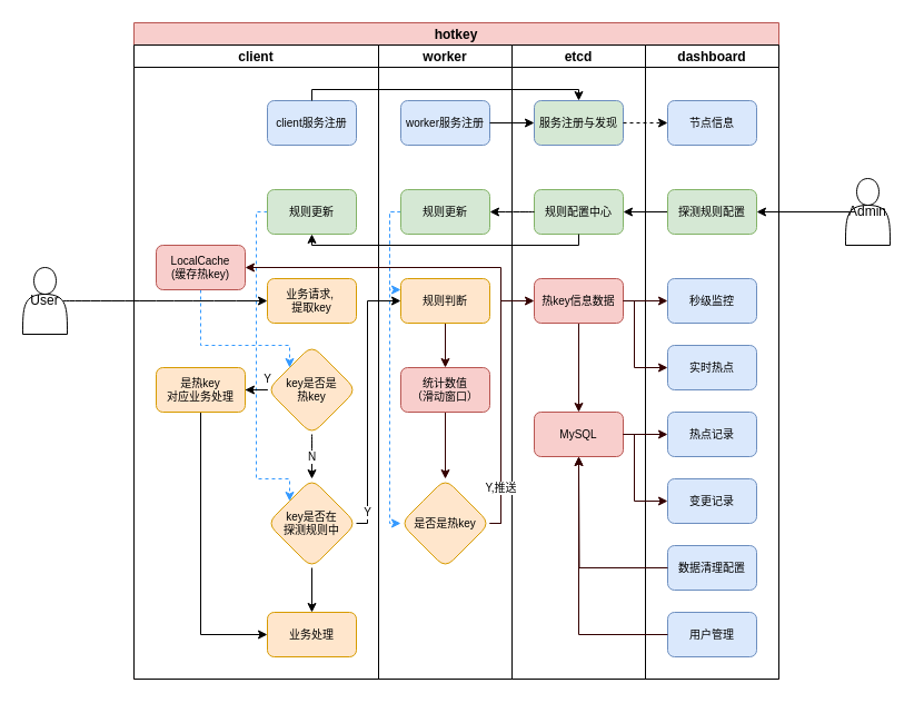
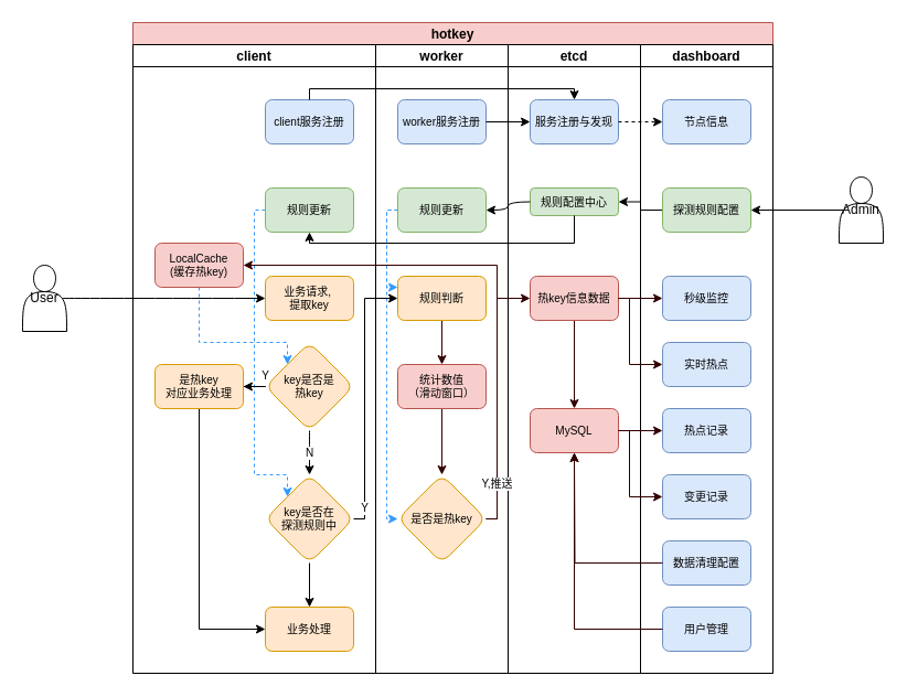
- <mxCell id="29" value="服务注册与发现" style="rounded=1;whiteSpace=wrap;html=1;fontSize=10;fillColor=#d5e8d4;strokeColor=#6c8ebf;" vertex="1" parent="28"><mxGeometry x="20" y="50" width="80" height="40" as="geometry" /></mxCell>
+ <mxCell id="29" value="服务注册与发现" style="rounded=1;whiteSpace=wrap;html=1;fontSize=10;fillColor=#dae8fc;strokeColor=#6c8ebf;" vertex="1" parent="28"><mxGeometry x="20" y="50" width="80" height="40" as="geometry" /></mxCell>
- <mxCell id="30" value="规则配置中心" style="rounded=1;whiteSpace=wrap;html=1;fontSize=10;fillColor=#d5e8d4;strokeColor=#82b366;" vertex="1" parent="28"><mxGeometry x="20" y="130" width="80" height="40" as="geometry" /></mxCell>
+ <mxCell id="30" value="规则配置中心" style="rounded=1;whiteSpace=wrap;html=1;fontSize=10;fillColor=#d5e8d4;strokeColor=#82b366;" vertex="1" parent="28"><mxGeometry x="20" y="130" width="80" height="25" as="geometry" /></mxCell>
